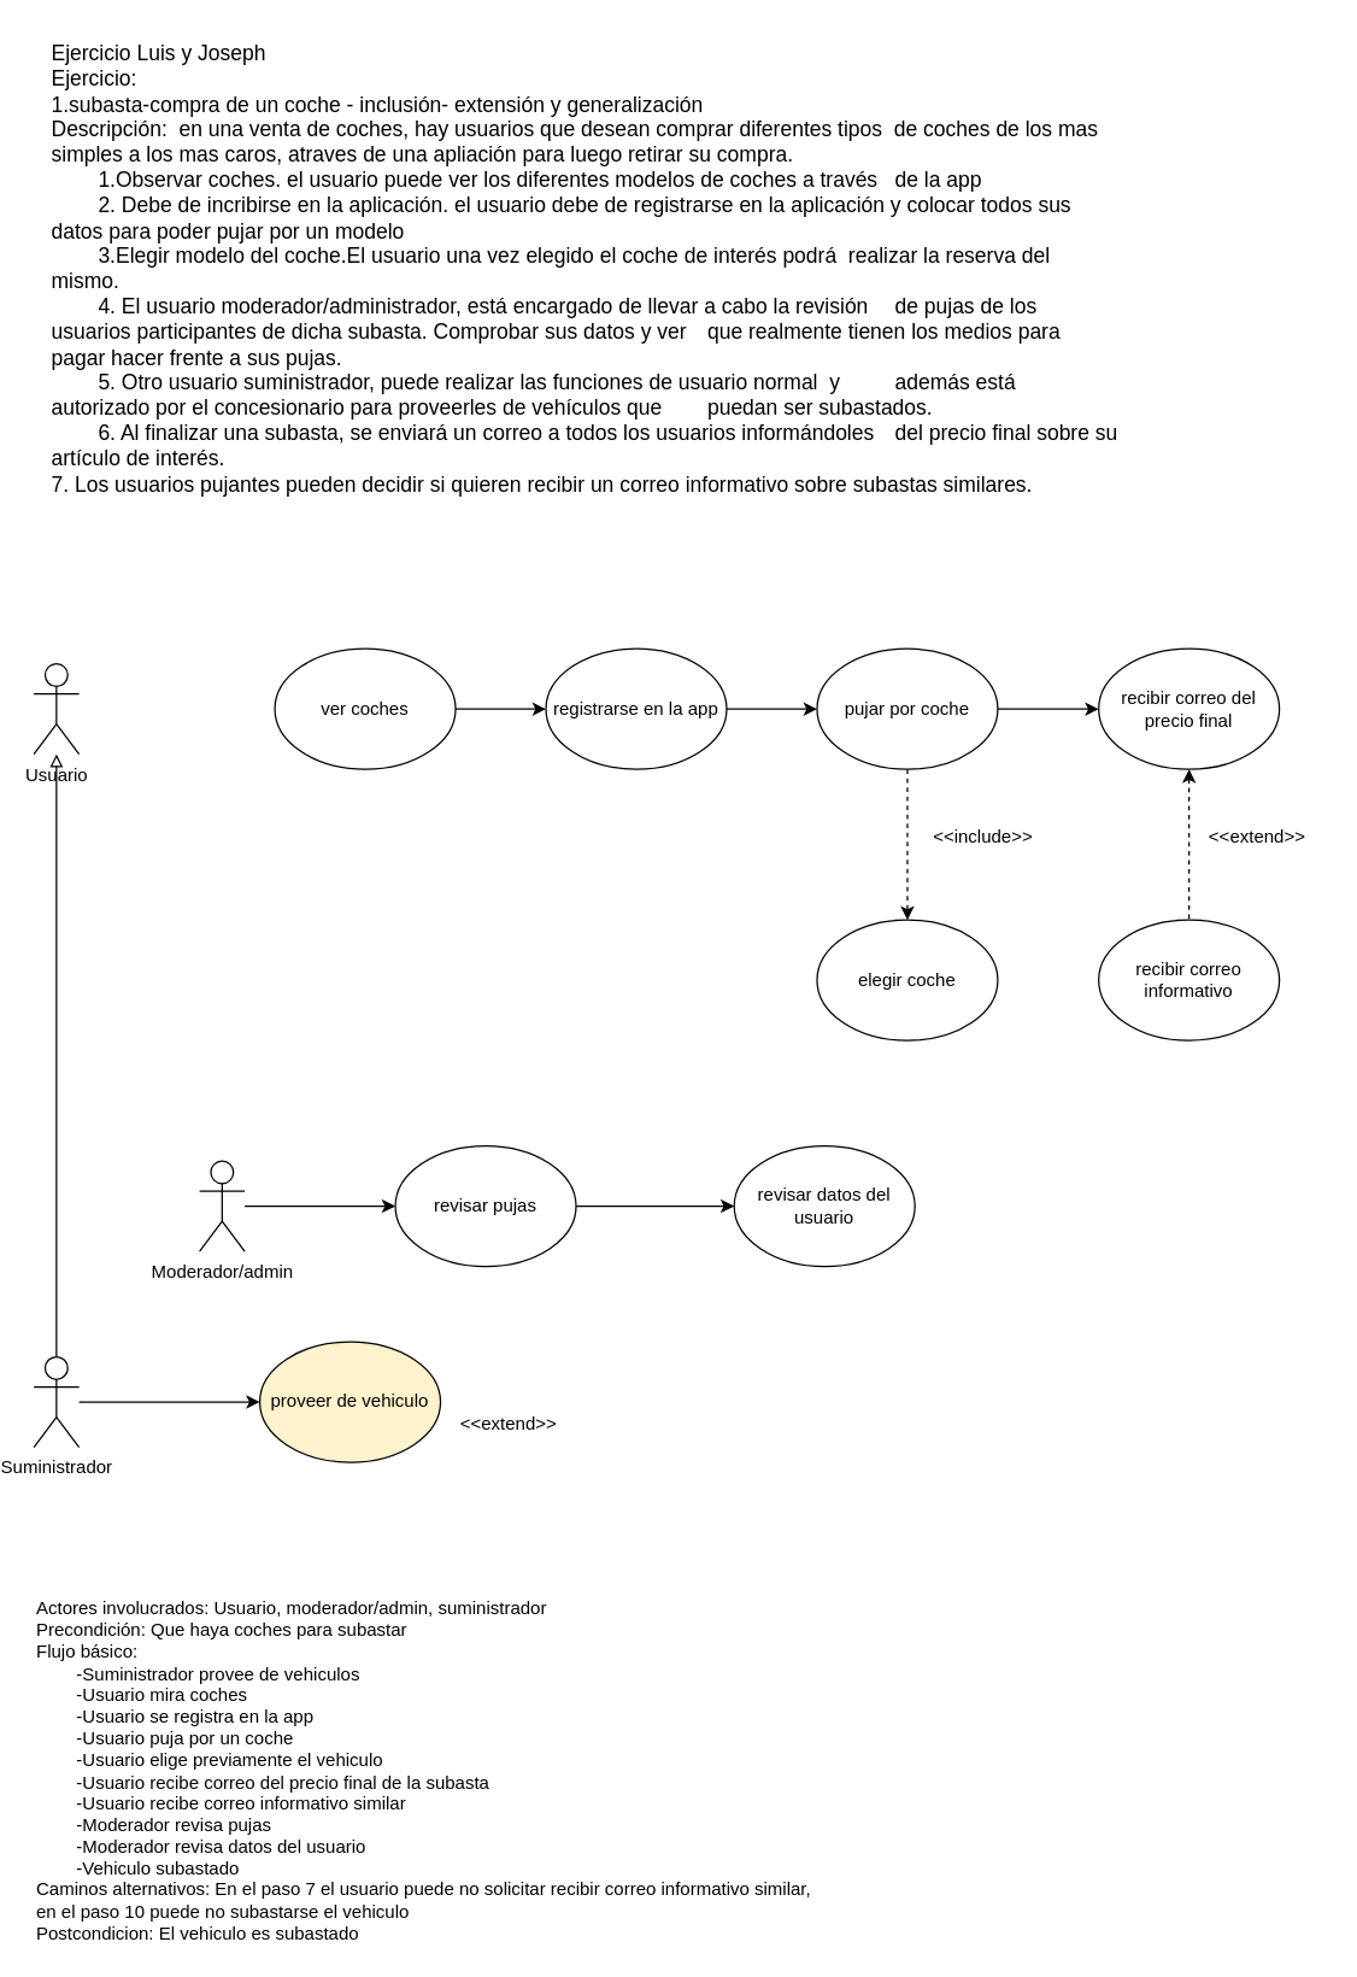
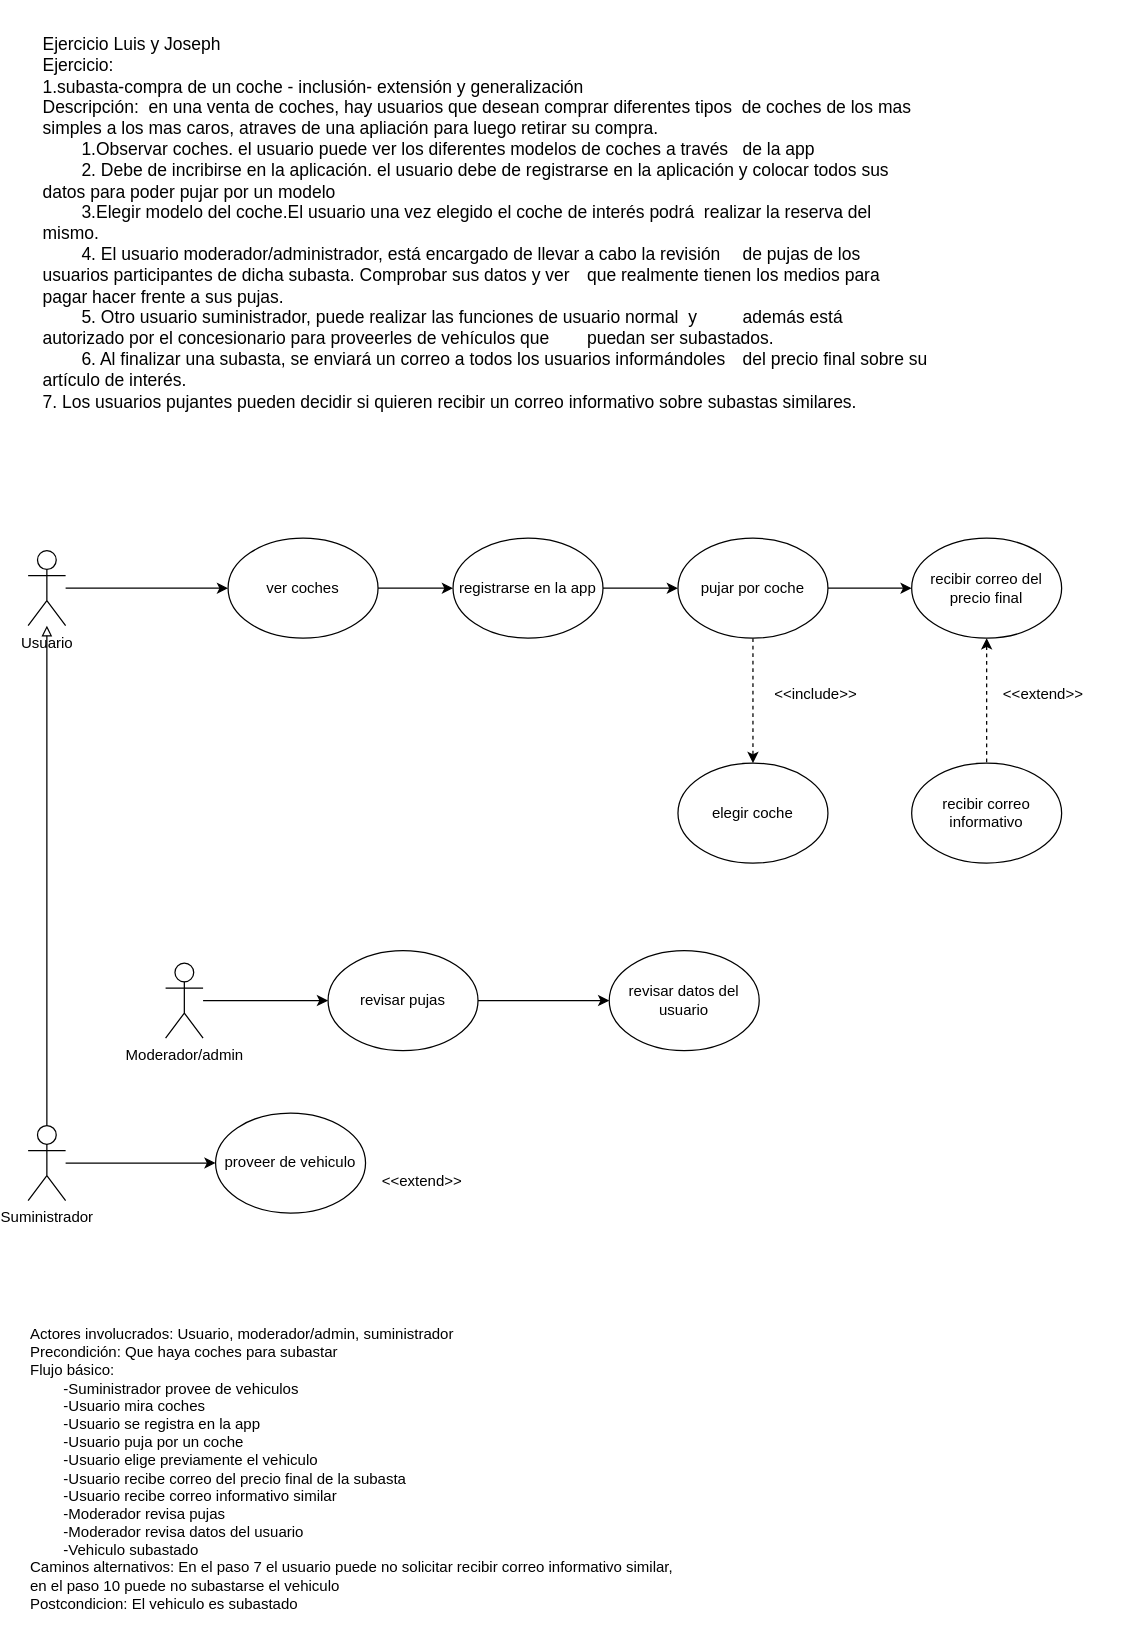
+ <mxCell id="2" style="edgeStyle=orthogonalEdgeStyle;rounded=0;orthogonalLoop=1;jettySize=auto;html=1;entryX=0;entryY=0.5;entryDx=0;entryDy=0;" edge="1" parent="1" source="3" target="6"><mxGeometry relative="1" as="geometry" /></mxCell>
- <mxCell id="22" value="proveer de vehiculo" style="ellipse;whiteSpace=wrap;html=1;fillColor=#fff2cc;" vertex="1" parent="1"><mxGeometry x="170" y="890" width="120" height="80" as="geometry" /></mxCell>
+ <mxCell id="22" value="proveer de vehiculo" style="ellipse;whiteSpace=wrap;html=1;" vertex="1" parent="1"><mxGeometry x="170" y="890" width="120" height="80" as="geometry" /></mxCell>
